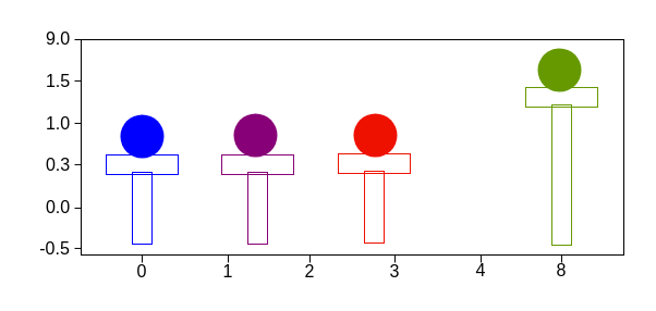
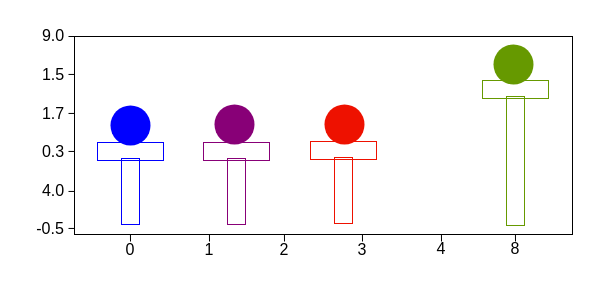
- <mxCell id="17" value="1.0" style="text;html=1;strokeColor=none;fillColor=none;align=center;verticalAlign=middle;whiteSpace=wrap;rounded=0;fontSize=16;" vertex="1" parent="1"><mxGeometry x="23" y="98" width="60" height="30" as="geometry" /></mxCell>
+ <mxCell id="17" value="1.7" style="text;html=1;strokeColor=none;fillColor=none;align=center;verticalAlign=middle;whiteSpace=wrap;rounded=0;fontSize=16;" vertex="1" parent="1"><mxGeometry x="23" y="98" width="60" height="30" as="geometry" /></mxCell>
- <mxCell id="19" value="0.0" style="text;html=1;strokeColor=none;fillColor=none;align=center;verticalAlign=middle;whiteSpace=wrap;rounded=0;fontSize=16;" vertex="1" parent="1"><mxGeometry x="23" y="175" width="60" height="30" as="geometry" /></mxCell>
+ <mxCell id="19" value="4.0" style="text;html=1;strokeColor=none;fillColor=none;align=center;verticalAlign=middle;whiteSpace=wrap;rounded=0;fontSize=16;" vertex="1" parent="1"><mxGeometry x="23" y="175" width="60" height="30" as="geometry" /></mxCell>
